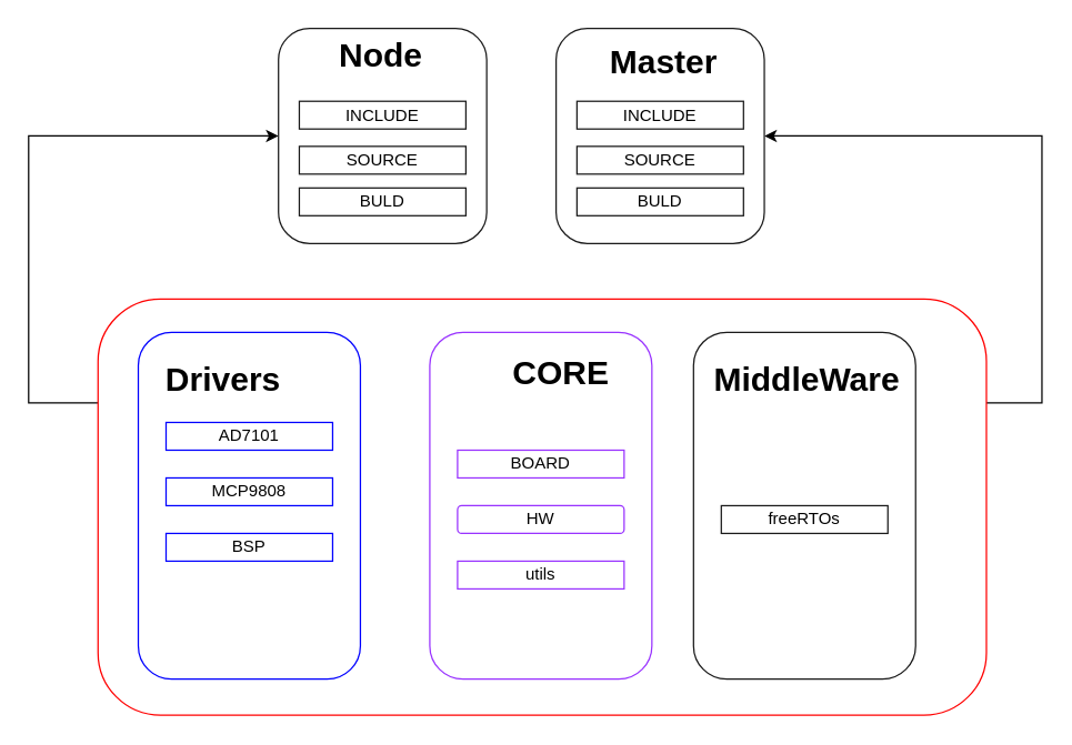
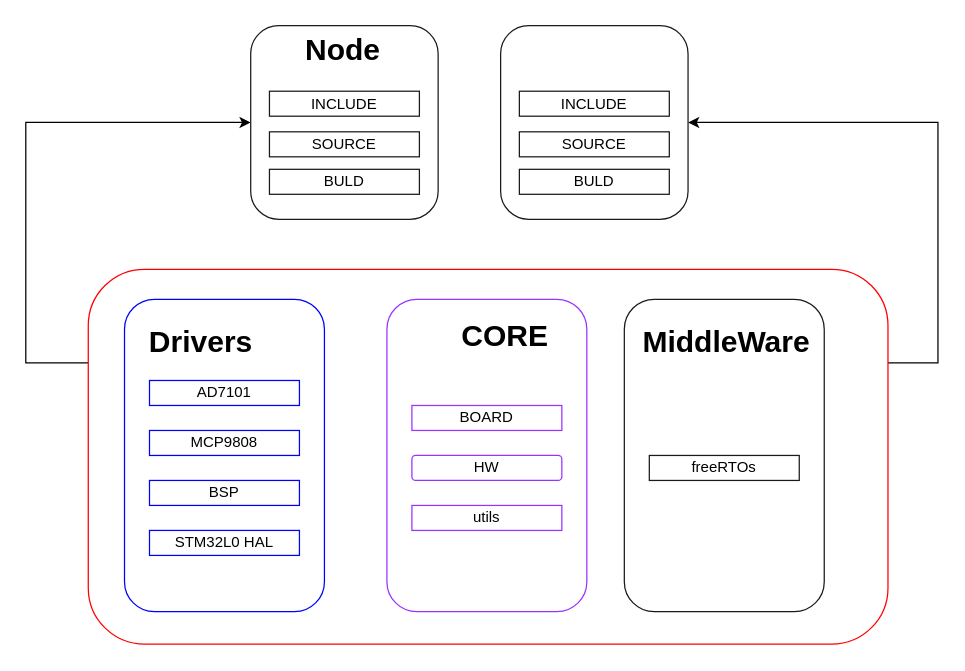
- <mxCell id="22" value="&lt;h1&gt;Master&lt;br&gt;&lt;/h1&gt;&lt;p&gt;&lt;br&gt;&lt;/p&gt;" style="text;html=1;strokeColor=none;fillColor=none;spacing=5;spacingTop=-20;whiteSpace=wrap;overflow=hidden;rounded=0;" vertex="1" parent="1"><mxGeometry x="434" y="25" width="90" height="35" as="geometry" /></mxCell>
+ <mxCell id="10" value="STM32L0 HAL" style="rounded=0;whiteSpace=wrap;html=1;strokeColor=#0000FF;" vertex="1" parent="1"><mxGeometry x="119" y="424" width="120" height="20" as="geometry" /></mxCell>
